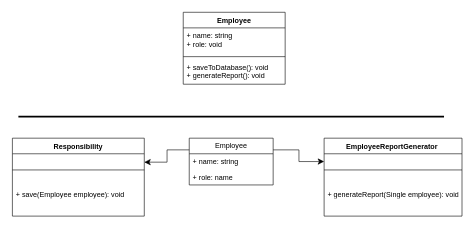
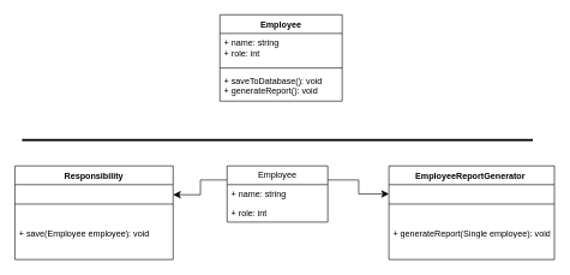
- <mxCell id="3" value="+ name: string&lt;div&gt;+ role: void&lt;/div&gt;" style="text;strokeColor=none;fillColor=none;align=left;verticalAlign=top;spacingLeft=4;spacingRight=4;overflow=hidden;rotatable=0;points=[[0,0.5],[1,0.5]];portConstraint=eastwest;whiteSpace=wrap;html=1;" vertex="1" parent="2"><mxGeometry y="26" width="170" height="44" as="geometry" /></mxCell>
+ <mxCell id="3" value="+ name: string&lt;div&gt;+ role: int&lt;/div&gt;" style="text;strokeColor=none;fillColor=none;align=left;verticalAlign=top;spacingLeft=4;spacingRight=4;overflow=hidden;rotatable=0;points=[[0,0.5],[1,0.5]];portConstraint=eastwest;whiteSpace=wrap;html=1;" vertex="1" parent="2"><mxGeometry y="26" width="170" height="44" as="geometry" /></mxCell>
- <mxCell id="9" value="+ role: name" style="text;strokeColor=none;fillColor=none;align=left;verticalAlign=top;spacingLeft=4;spacingRight=4;overflow=hidden;rotatable=0;points=[[0,0.5],[1,0.5]];portConstraint=eastwest;whiteSpace=wrap;html=1;" vertex="1" parent="7"><mxGeometry y="52" width="140" height="26" as="geometry" /></mxCell>
+ <mxCell id="9" value="+ role: int" style="text;strokeColor=none;fillColor=none;align=left;verticalAlign=top;spacingLeft=4;spacingRight=4;overflow=hidden;rotatable=0;points=[[0,0.5],[1,0.5]];portConstraint=eastwest;whiteSpace=wrap;html=1;" vertex="1" parent="7"><mxGeometry y="52" width="140" height="26" as="geometry" /></mxCell>
